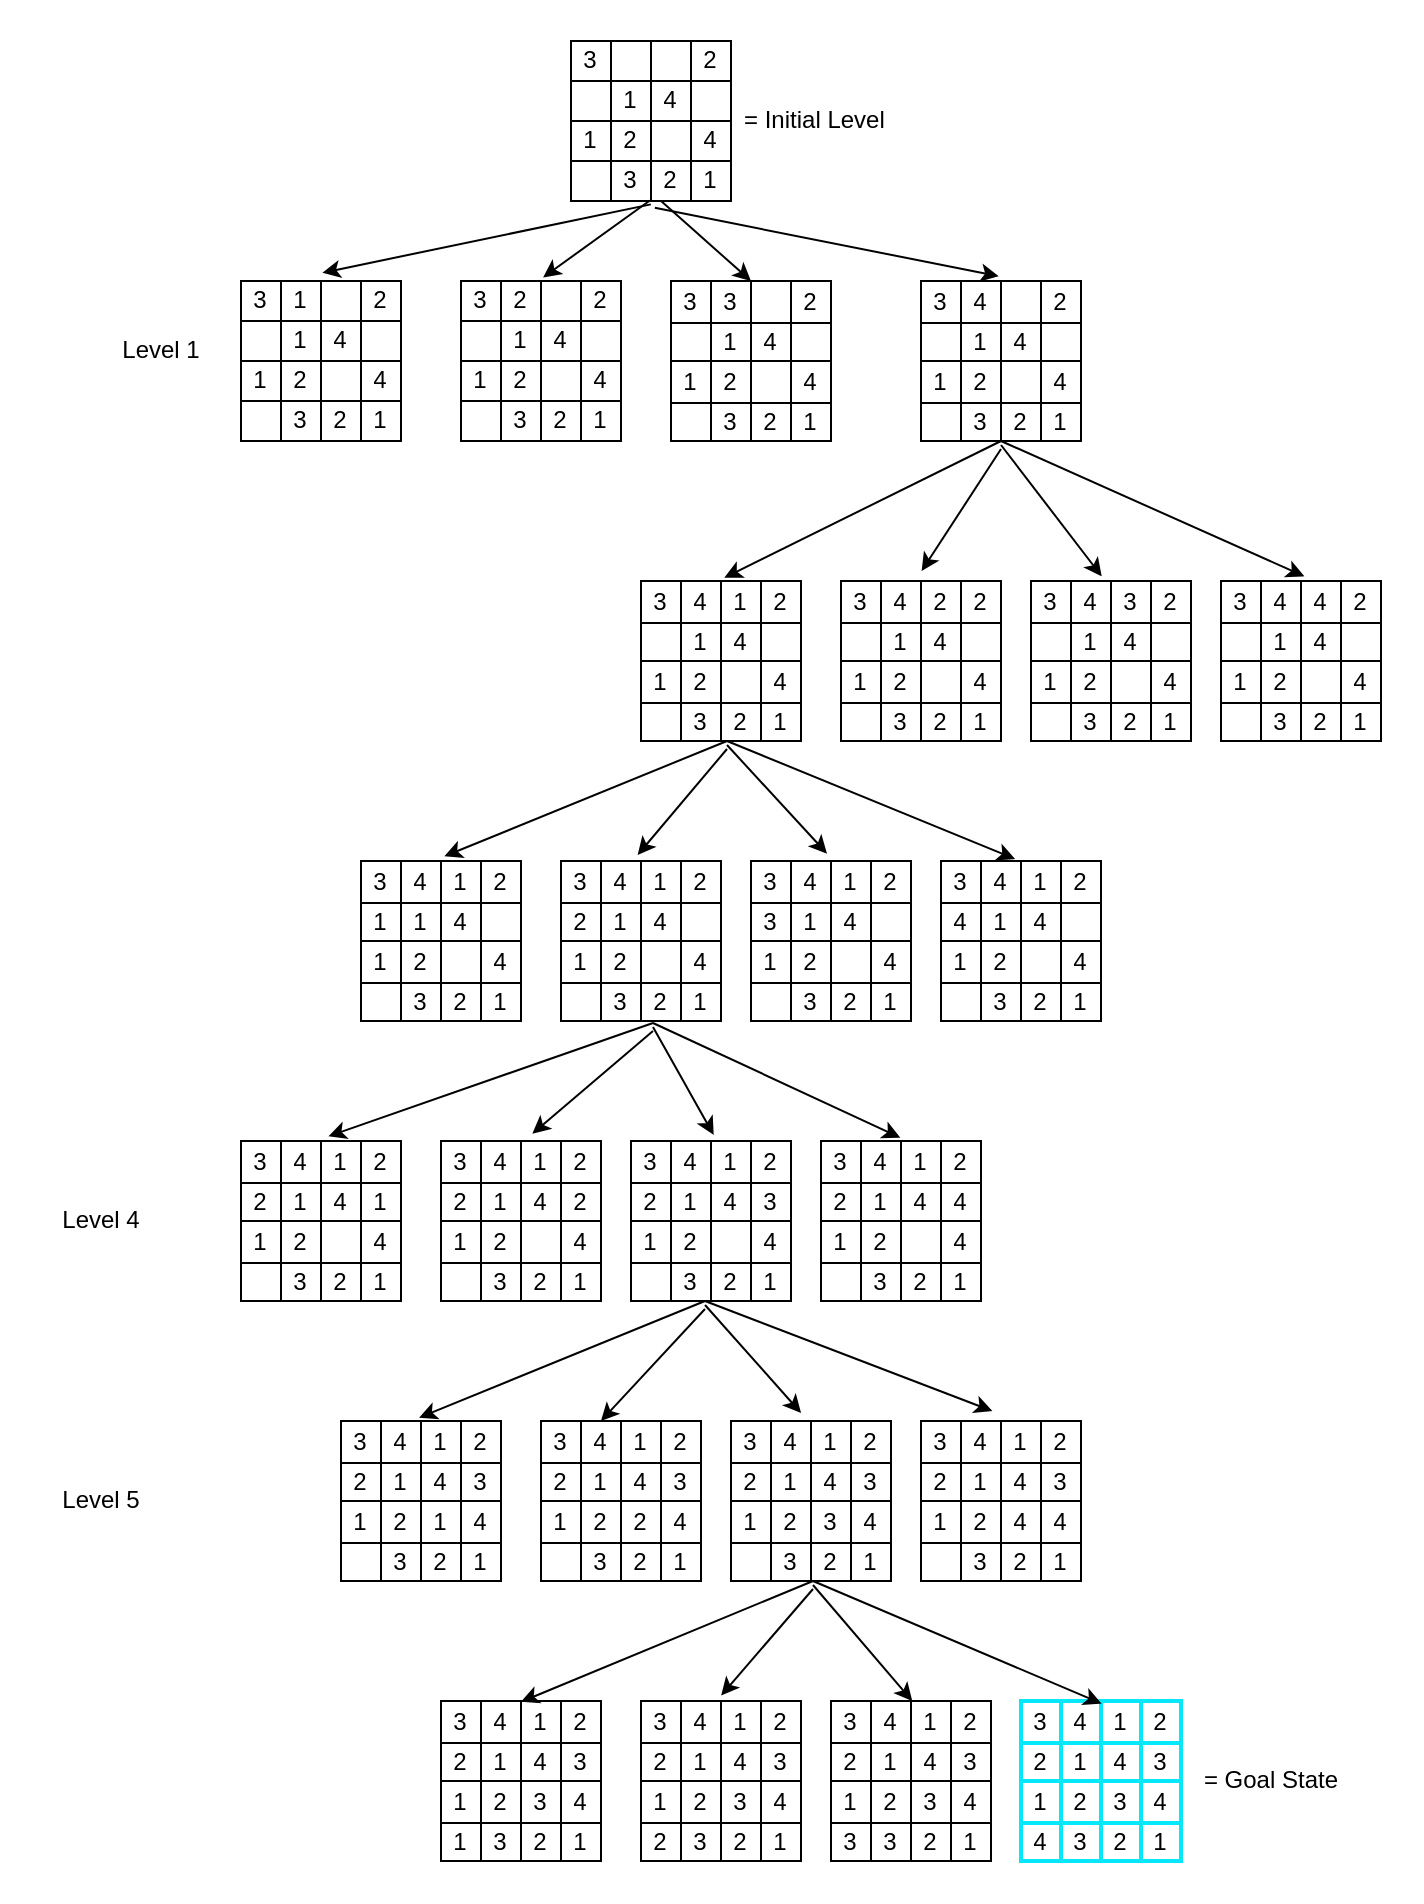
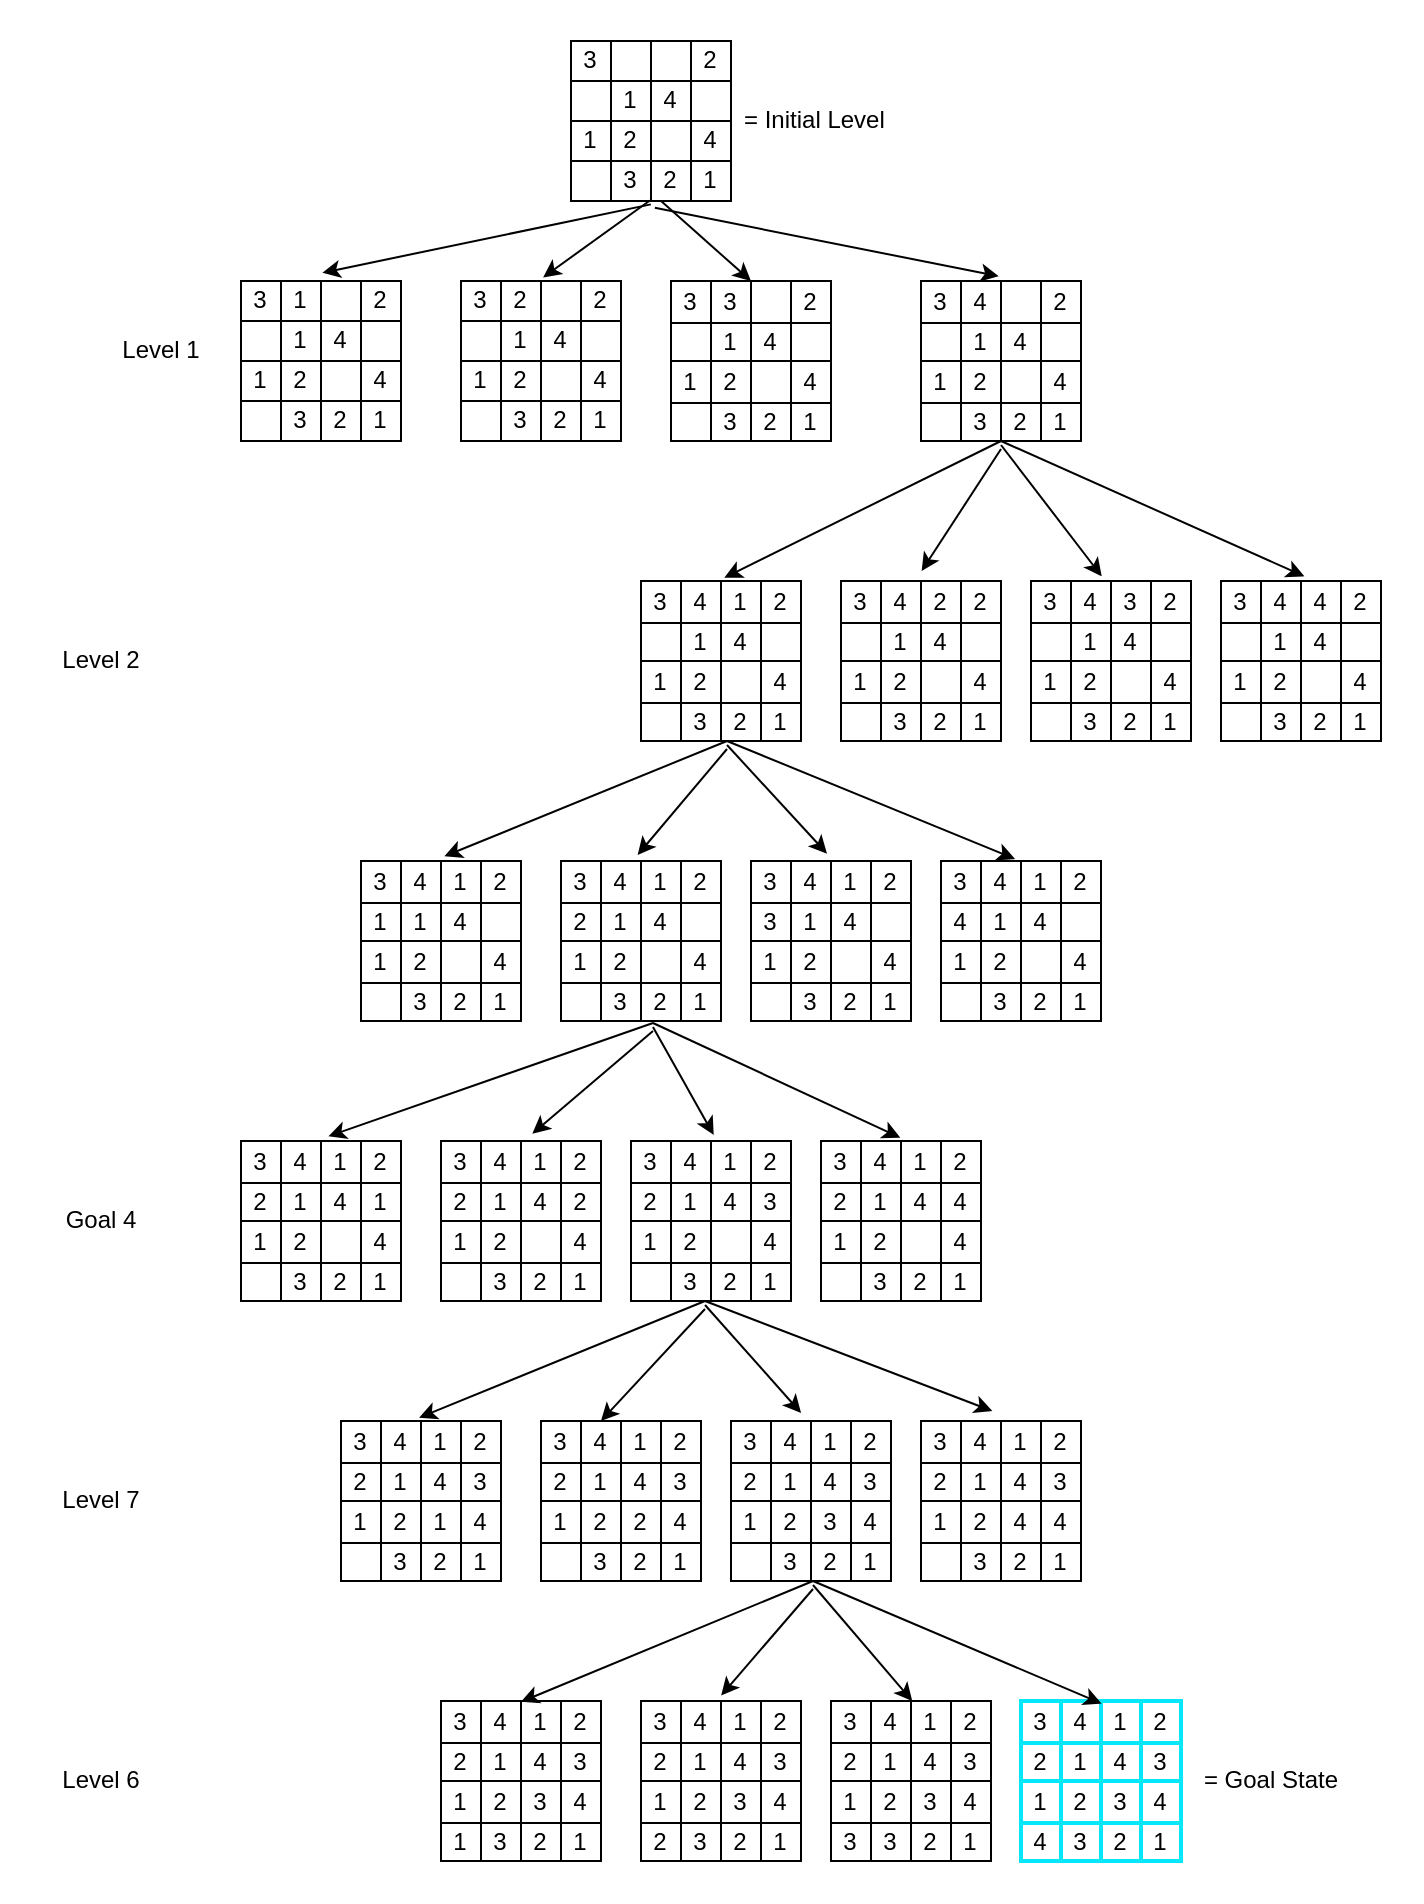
+ <mxCell id="553" value="Level 2" style="text;html=1;align=center;verticalAlign=middle;resizable=0;points=[];autosize=1;strokeColor=none;fillColor=none;" vertex="1" parent="1"><mxGeometry x="20" y="315" width="60" height="30" as="geometry" /></mxCell>
- <mxCell id="554" value="Level 4" style="text;html=1;align=center;verticalAlign=middle;resizable=0;points=[];autosize=1;strokeColor=none;fillColor=none;" vertex="1" parent="1"><mxGeometry x="20" y="595" width="60" height="30" as="geometry" /></mxCell>
+ <mxCell id="554" value="Goal 4" style="text;html=1;align=center;verticalAlign=middle;resizable=0;points=[];autosize=1;strokeColor=none;fillColor=none;" vertex="1" parent="1"><mxGeometry x="20" y="595" width="60" height="30" as="geometry" /></mxCell>
- <mxCell id="555" value="Level 5" style="text;html=1;align=center;verticalAlign=middle;resizable=0;points=[];autosize=1;strokeColor=none;fillColor=none;" vertex="1" parent="1"><mxGeometry x="20" y="735" width="60" height="30" as="geometry" /></mxCell>
+ <mxCell id="555" value="Level 7" style="text;html=1;align=center;verticalAlign=middle;resizable=0;points=[];autosize=1;strokeColor=none;fillColor=none;" vertex="1" parent="1"><mxGeometry x="20" y="735" width="60" height="30" as="geometry" /></mxCell>
+ <mxCell id="556" value="Level 6" style="text;html=1;align=center;verticalAlign=middle;resizable=0;points=[];autosize=1;strokeColor=none;fillColor=none;" vertex="1" parent="1"><mxGeometry x="20" y="875" width="60" height="30" as="geometry" /></mxCell>
